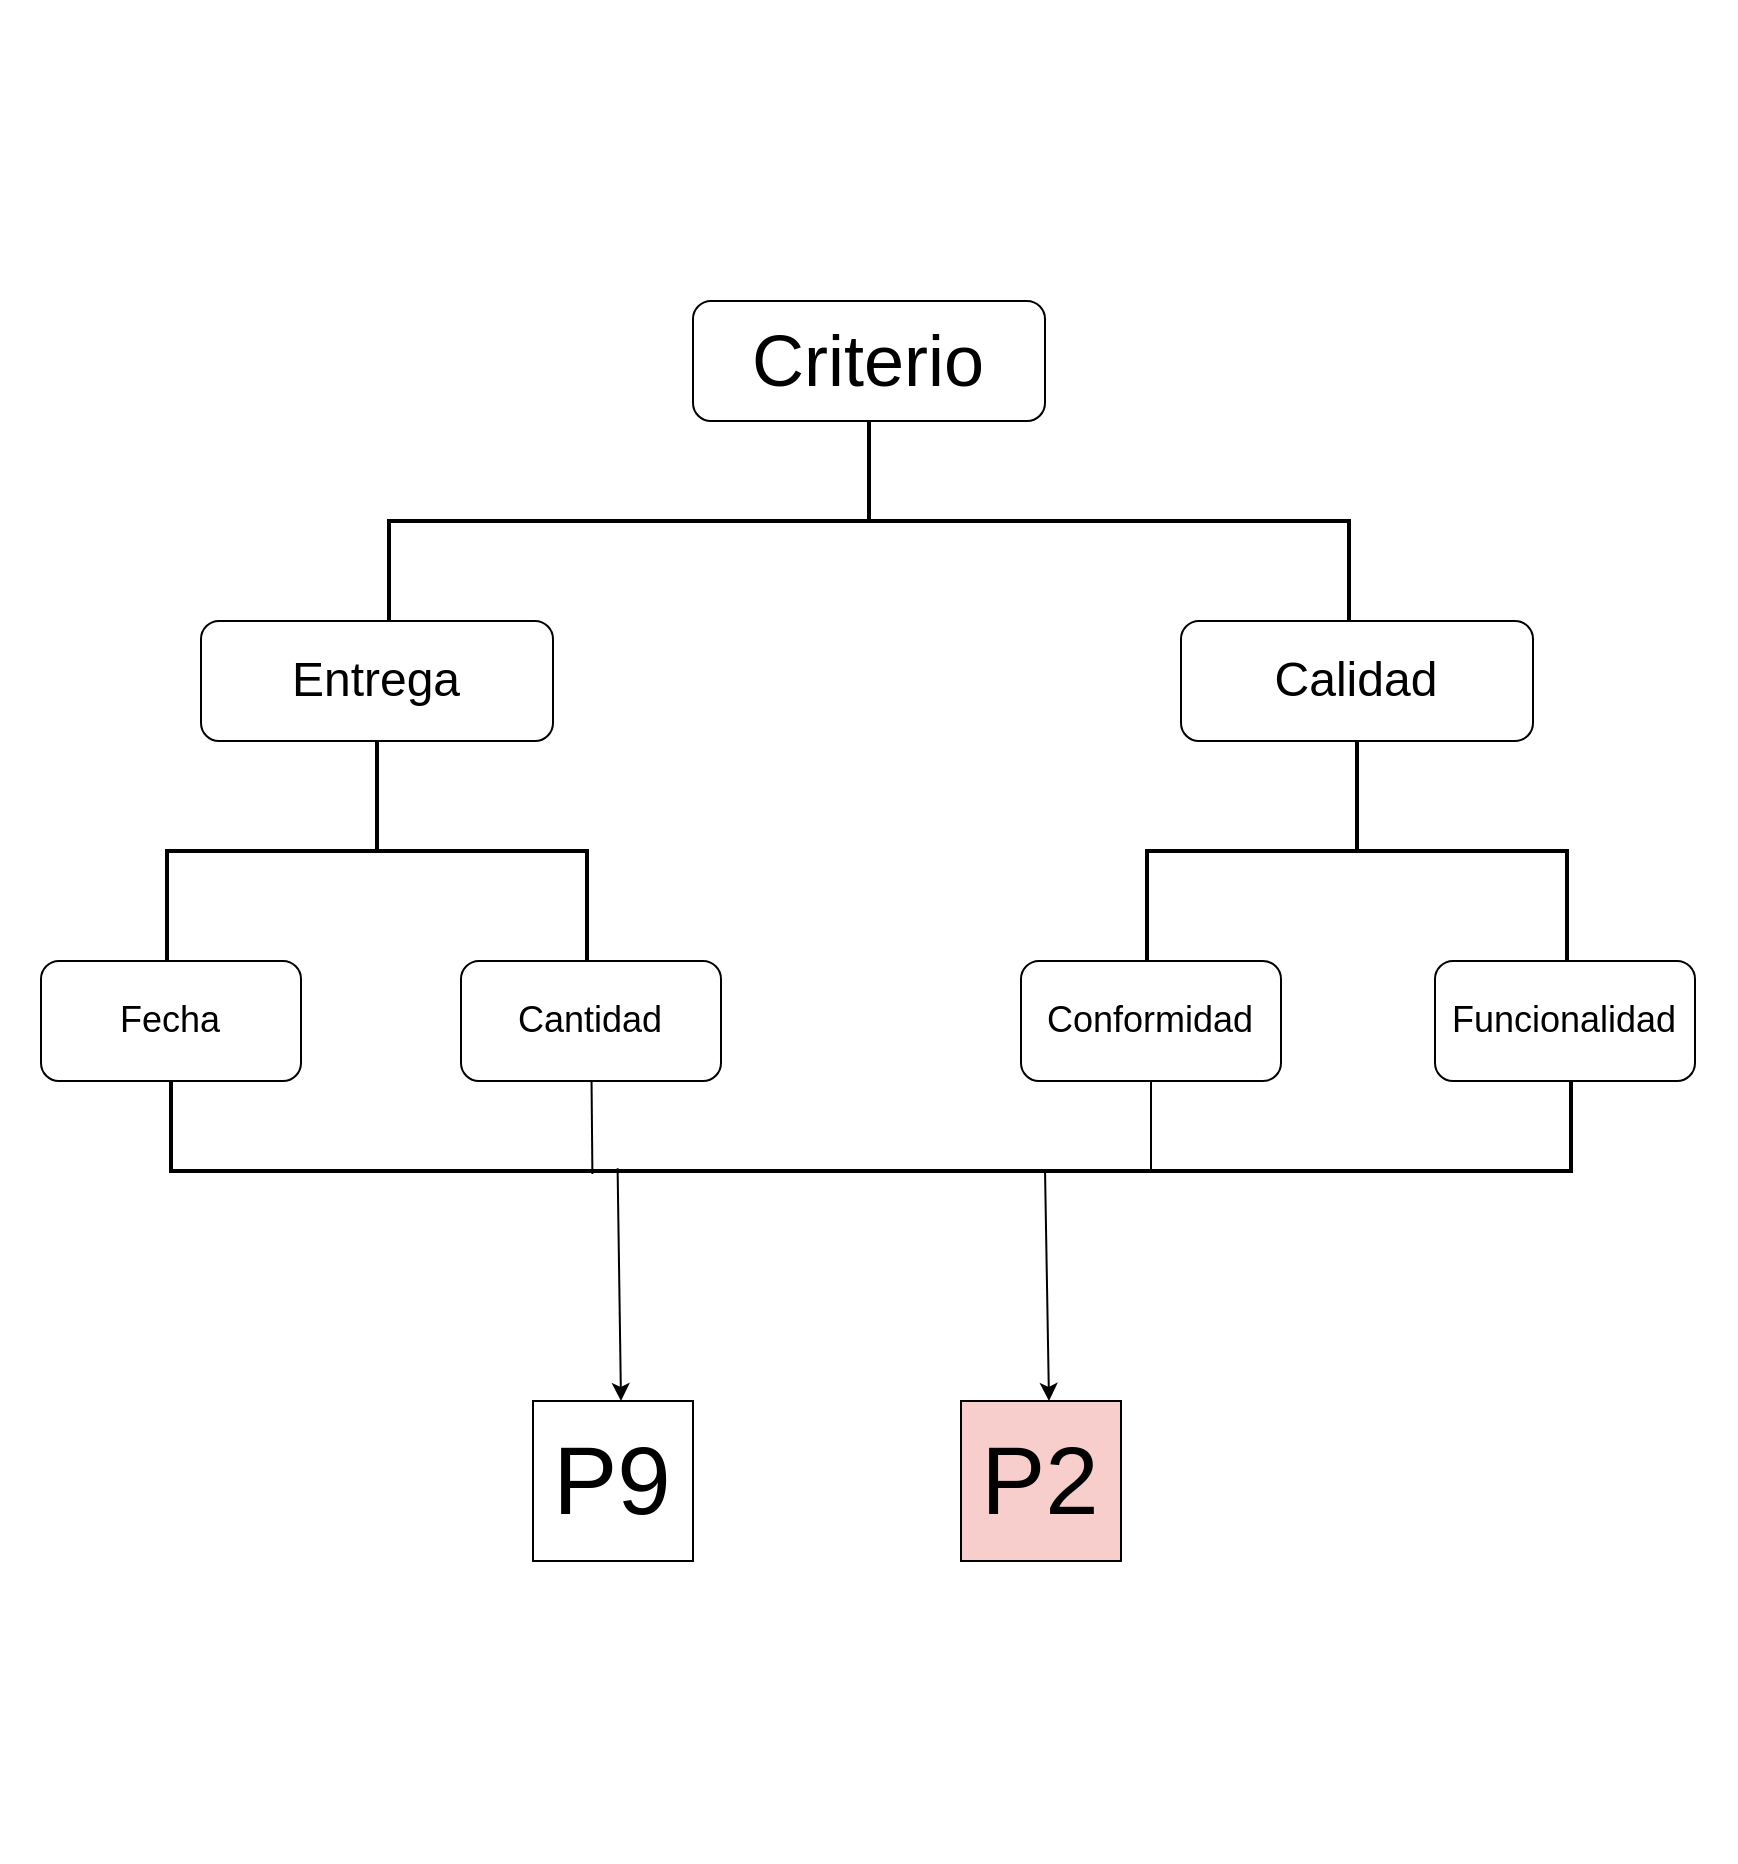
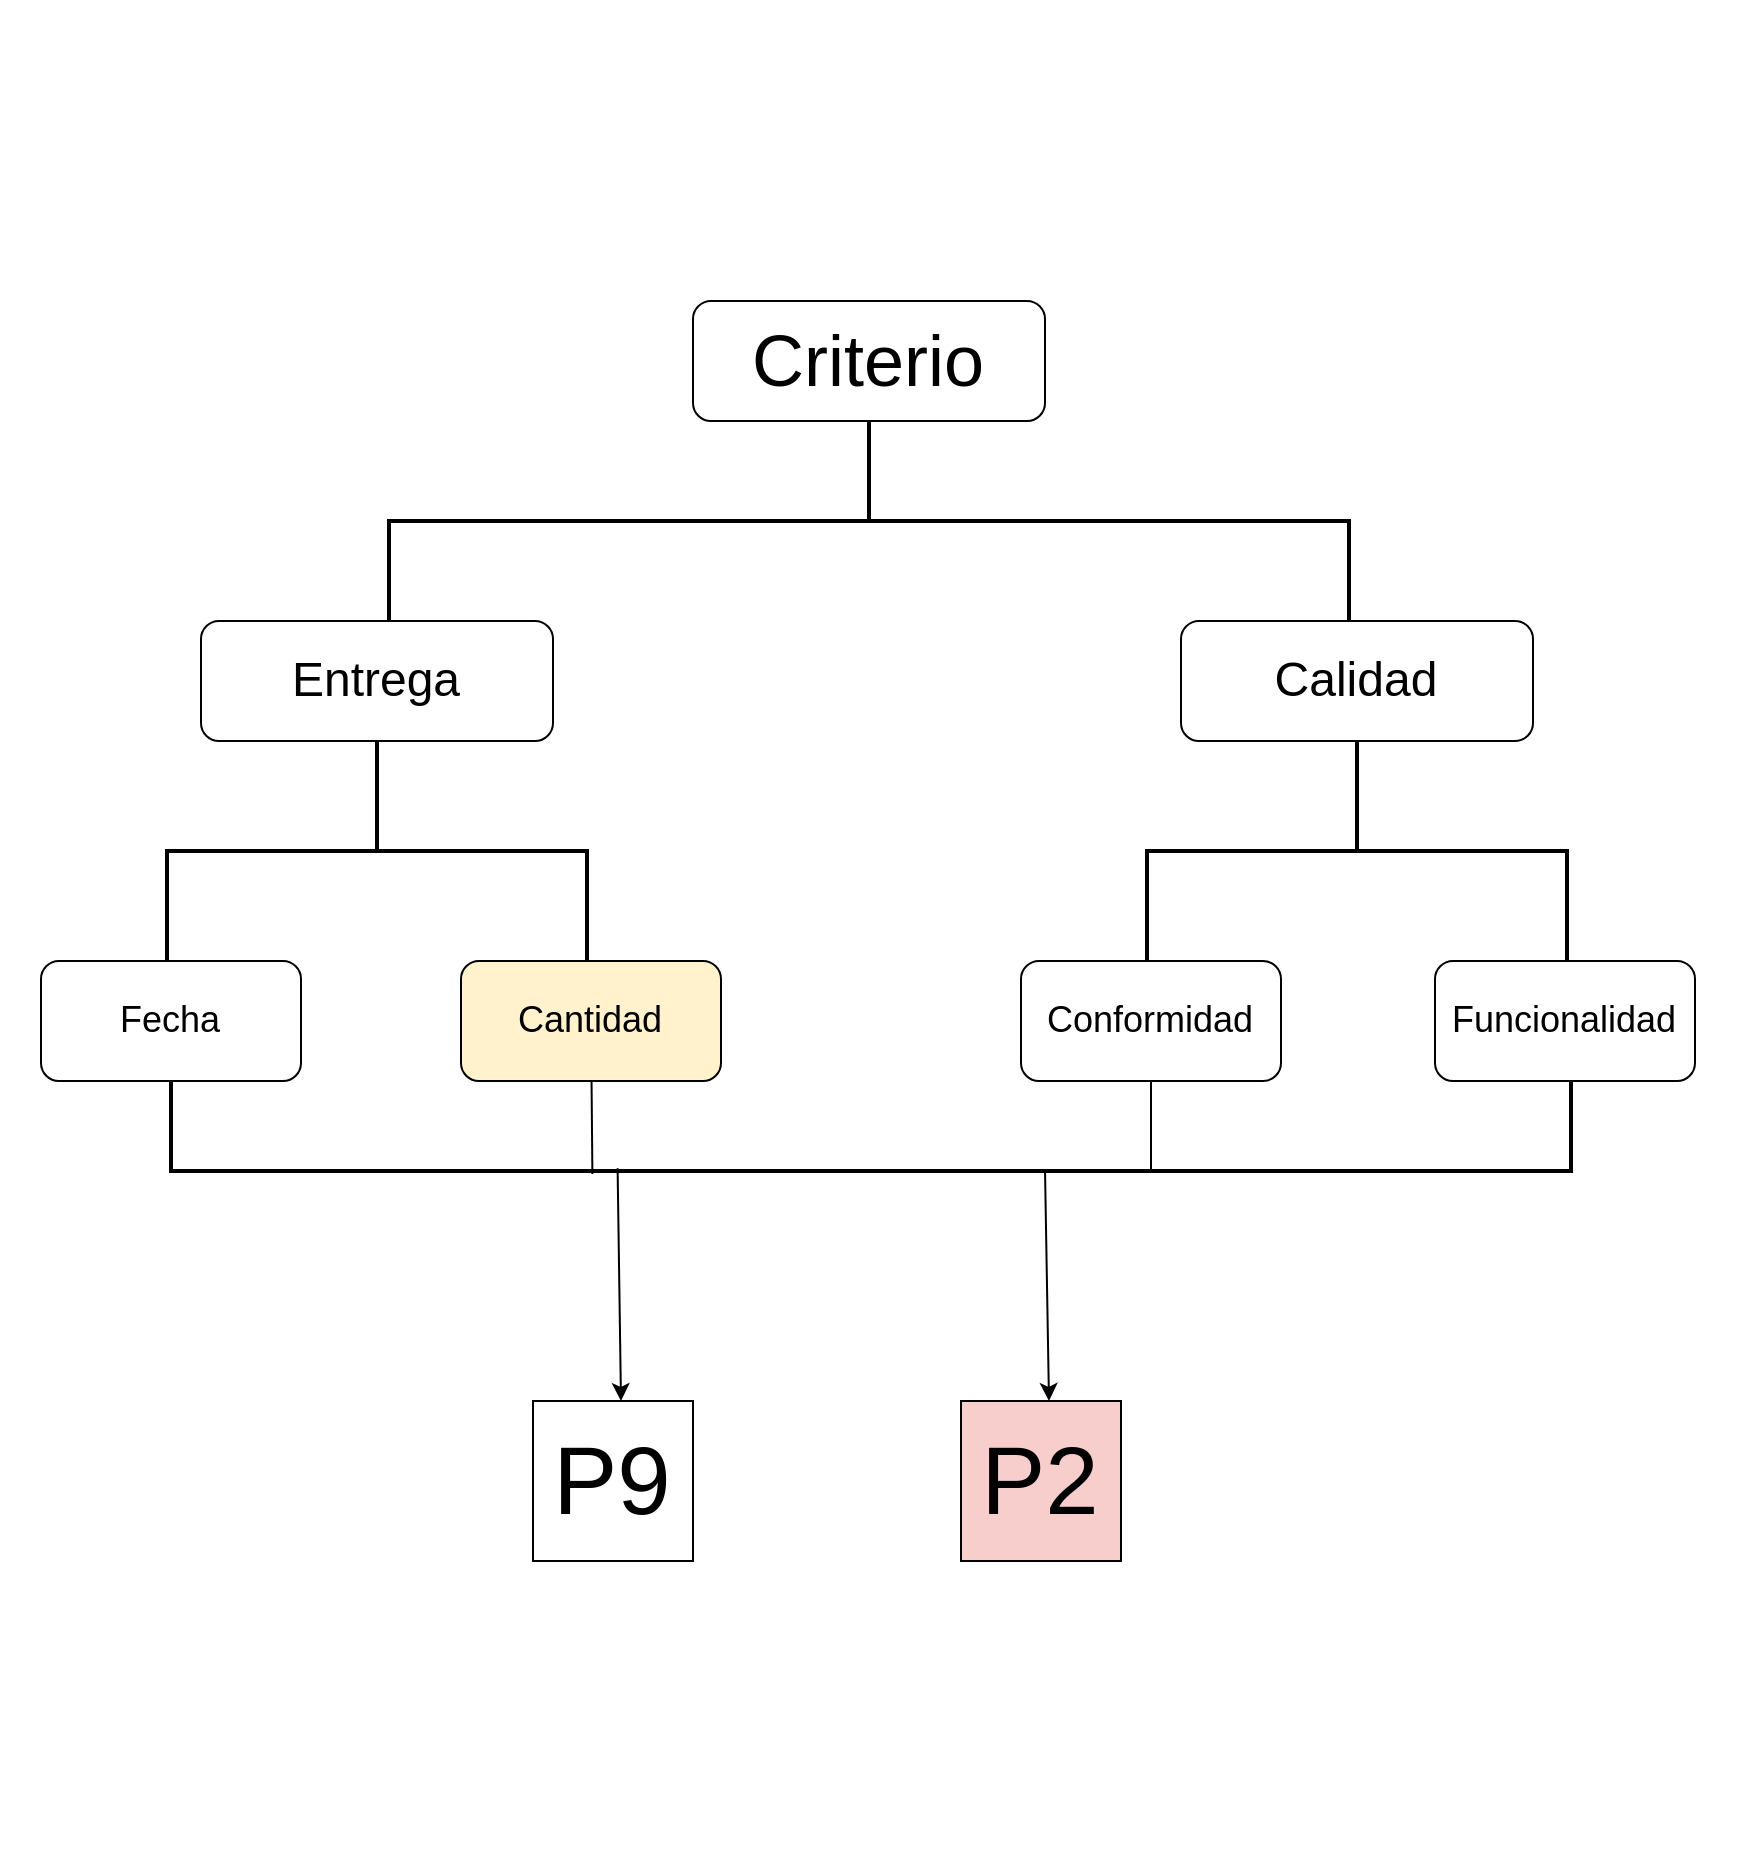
- <mxCell id="9" value="&lt;font style=&quot;font-size: 18px;&quot;&gt;Cantidad&lt;/font&gt;" style="rounded=1;whiteSpace=wrap;html=1;" vertex="1" parent="1"><mxGeometry x="230" y="480" width="130" height="60" as="geometry" /></mxCell>
+ <mxCell id="9" value="&lt;font style=&quot;font-size: 18px;&quot;&gt;Cantidad&lt;/font&gt;" style="rounded=1;whiteSpace=wrap;html=1;fillColor=#fff2cc;" vertex="1" parent="1"><mxGeometry x="230" y="480" width="130" height="60" as="geometry" /></mxCell>
